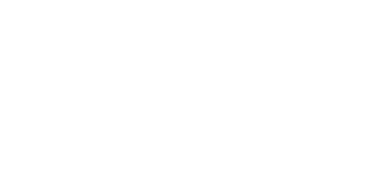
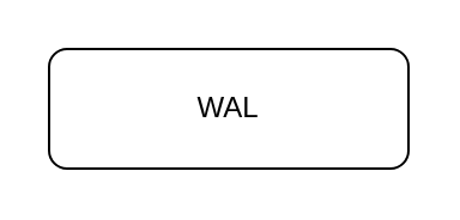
+ <mxCell id="2" value="WAL" style="rounded=1;whiteSpace=wrap;html=1;" vertex="1" parent="1"><mxGeometry x="20" y="20" width="150" height="50" as="geometry" /></mxCell>
